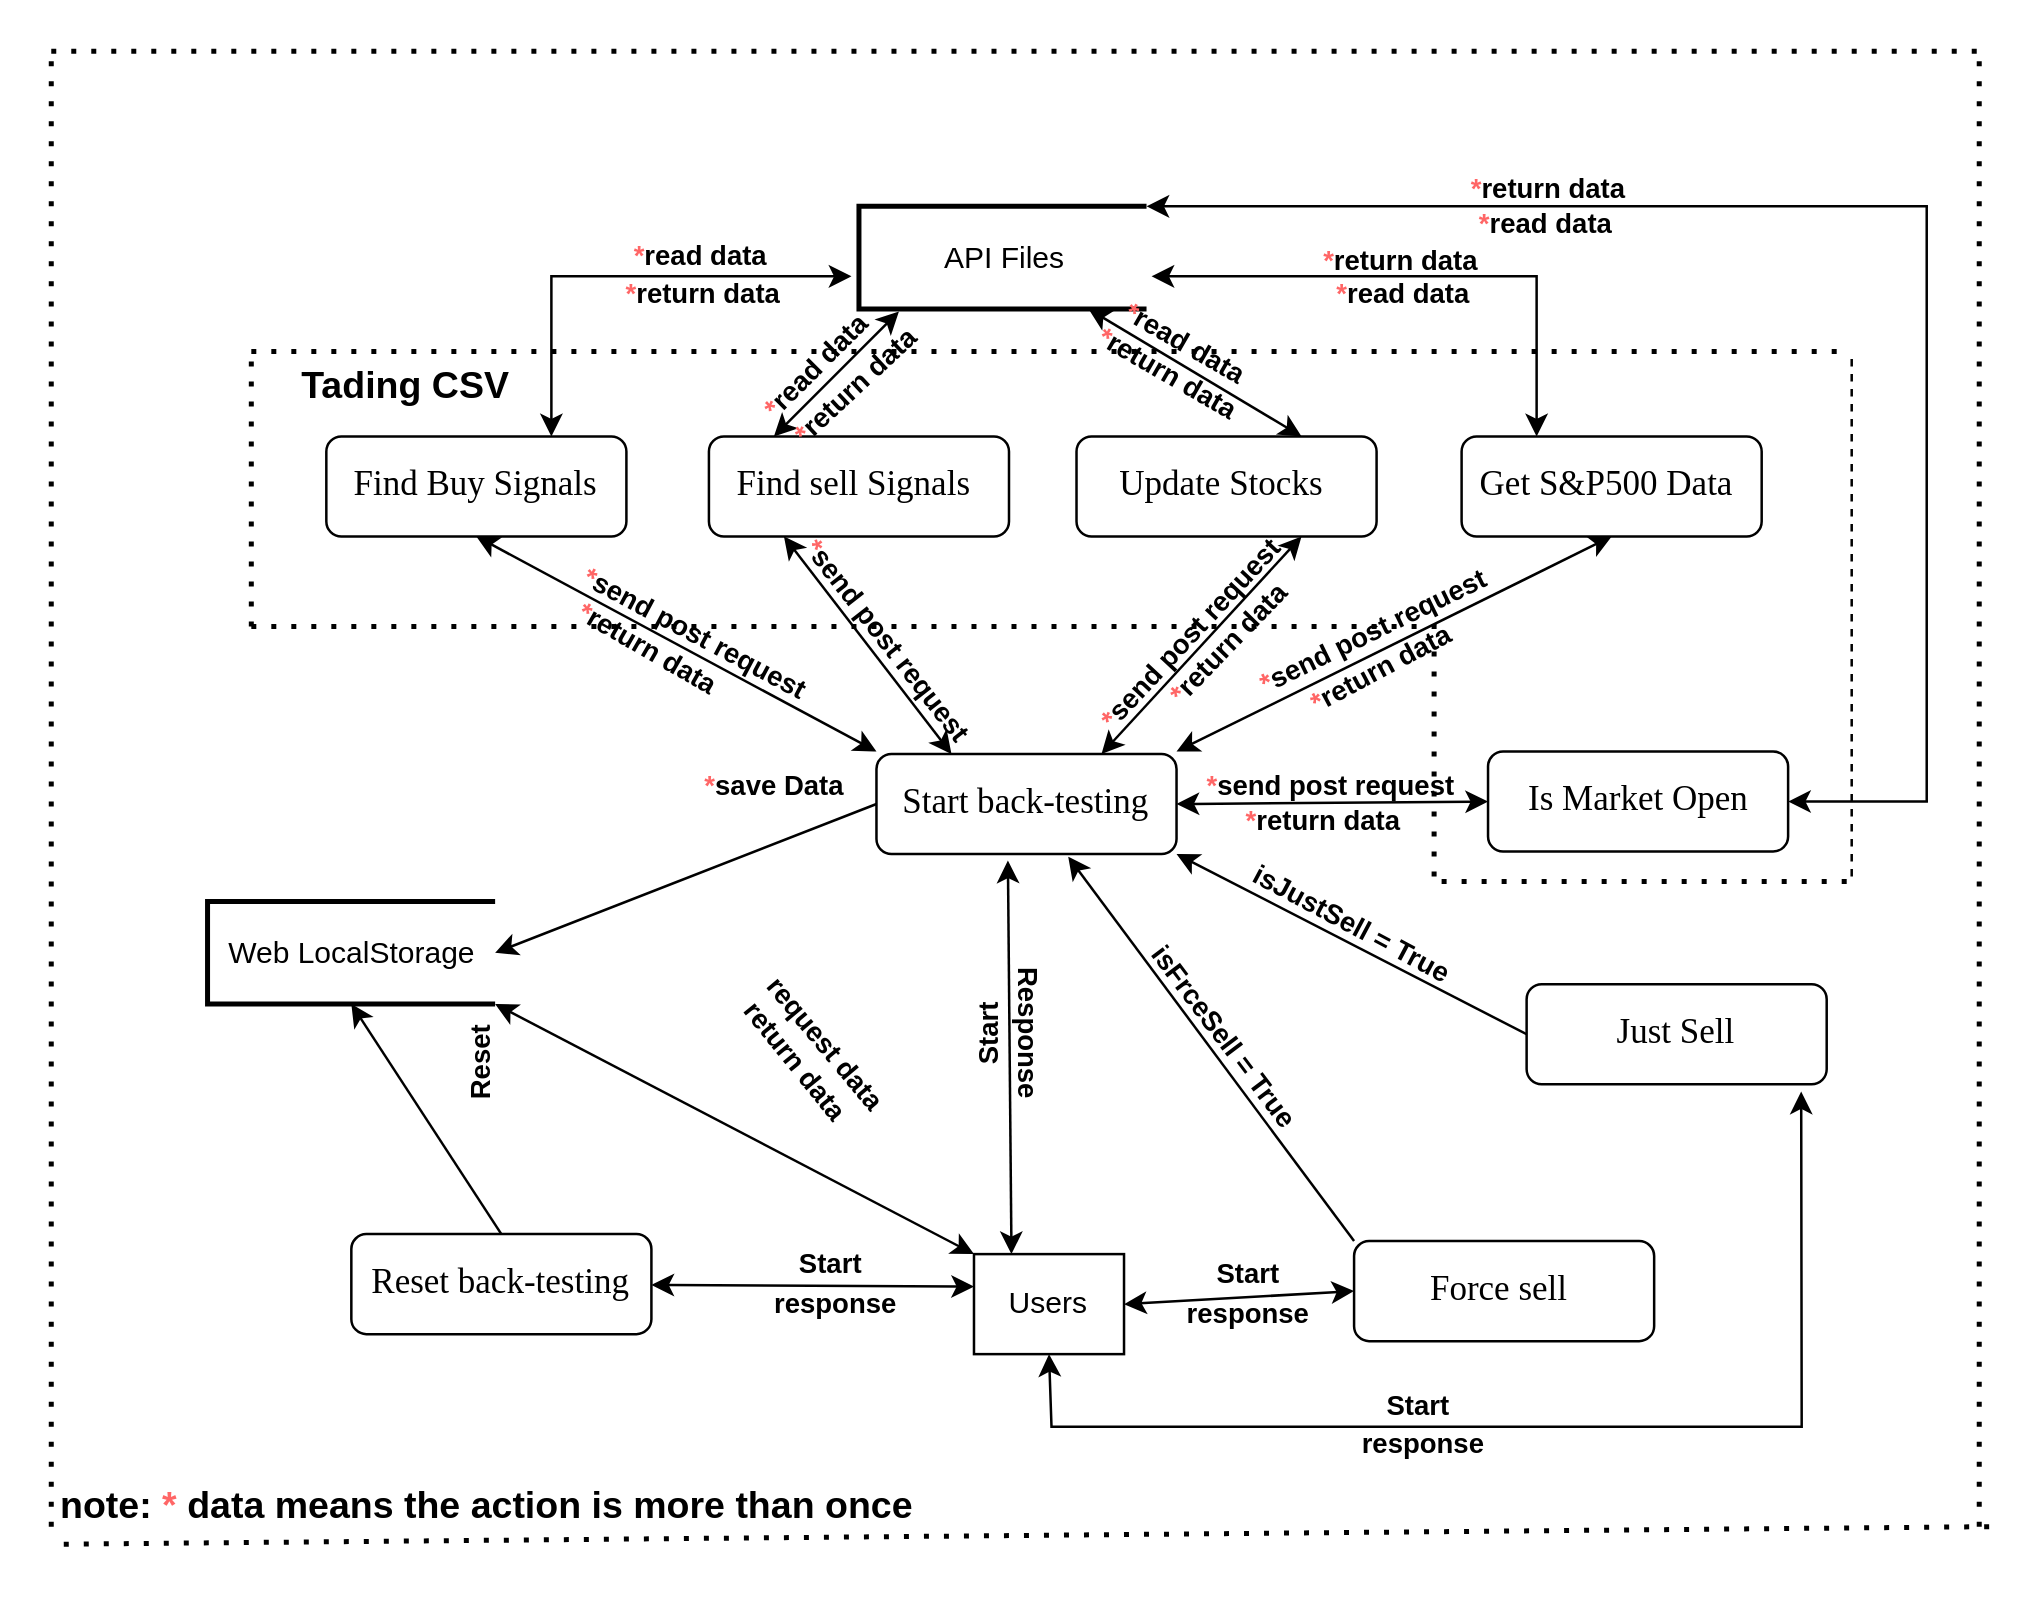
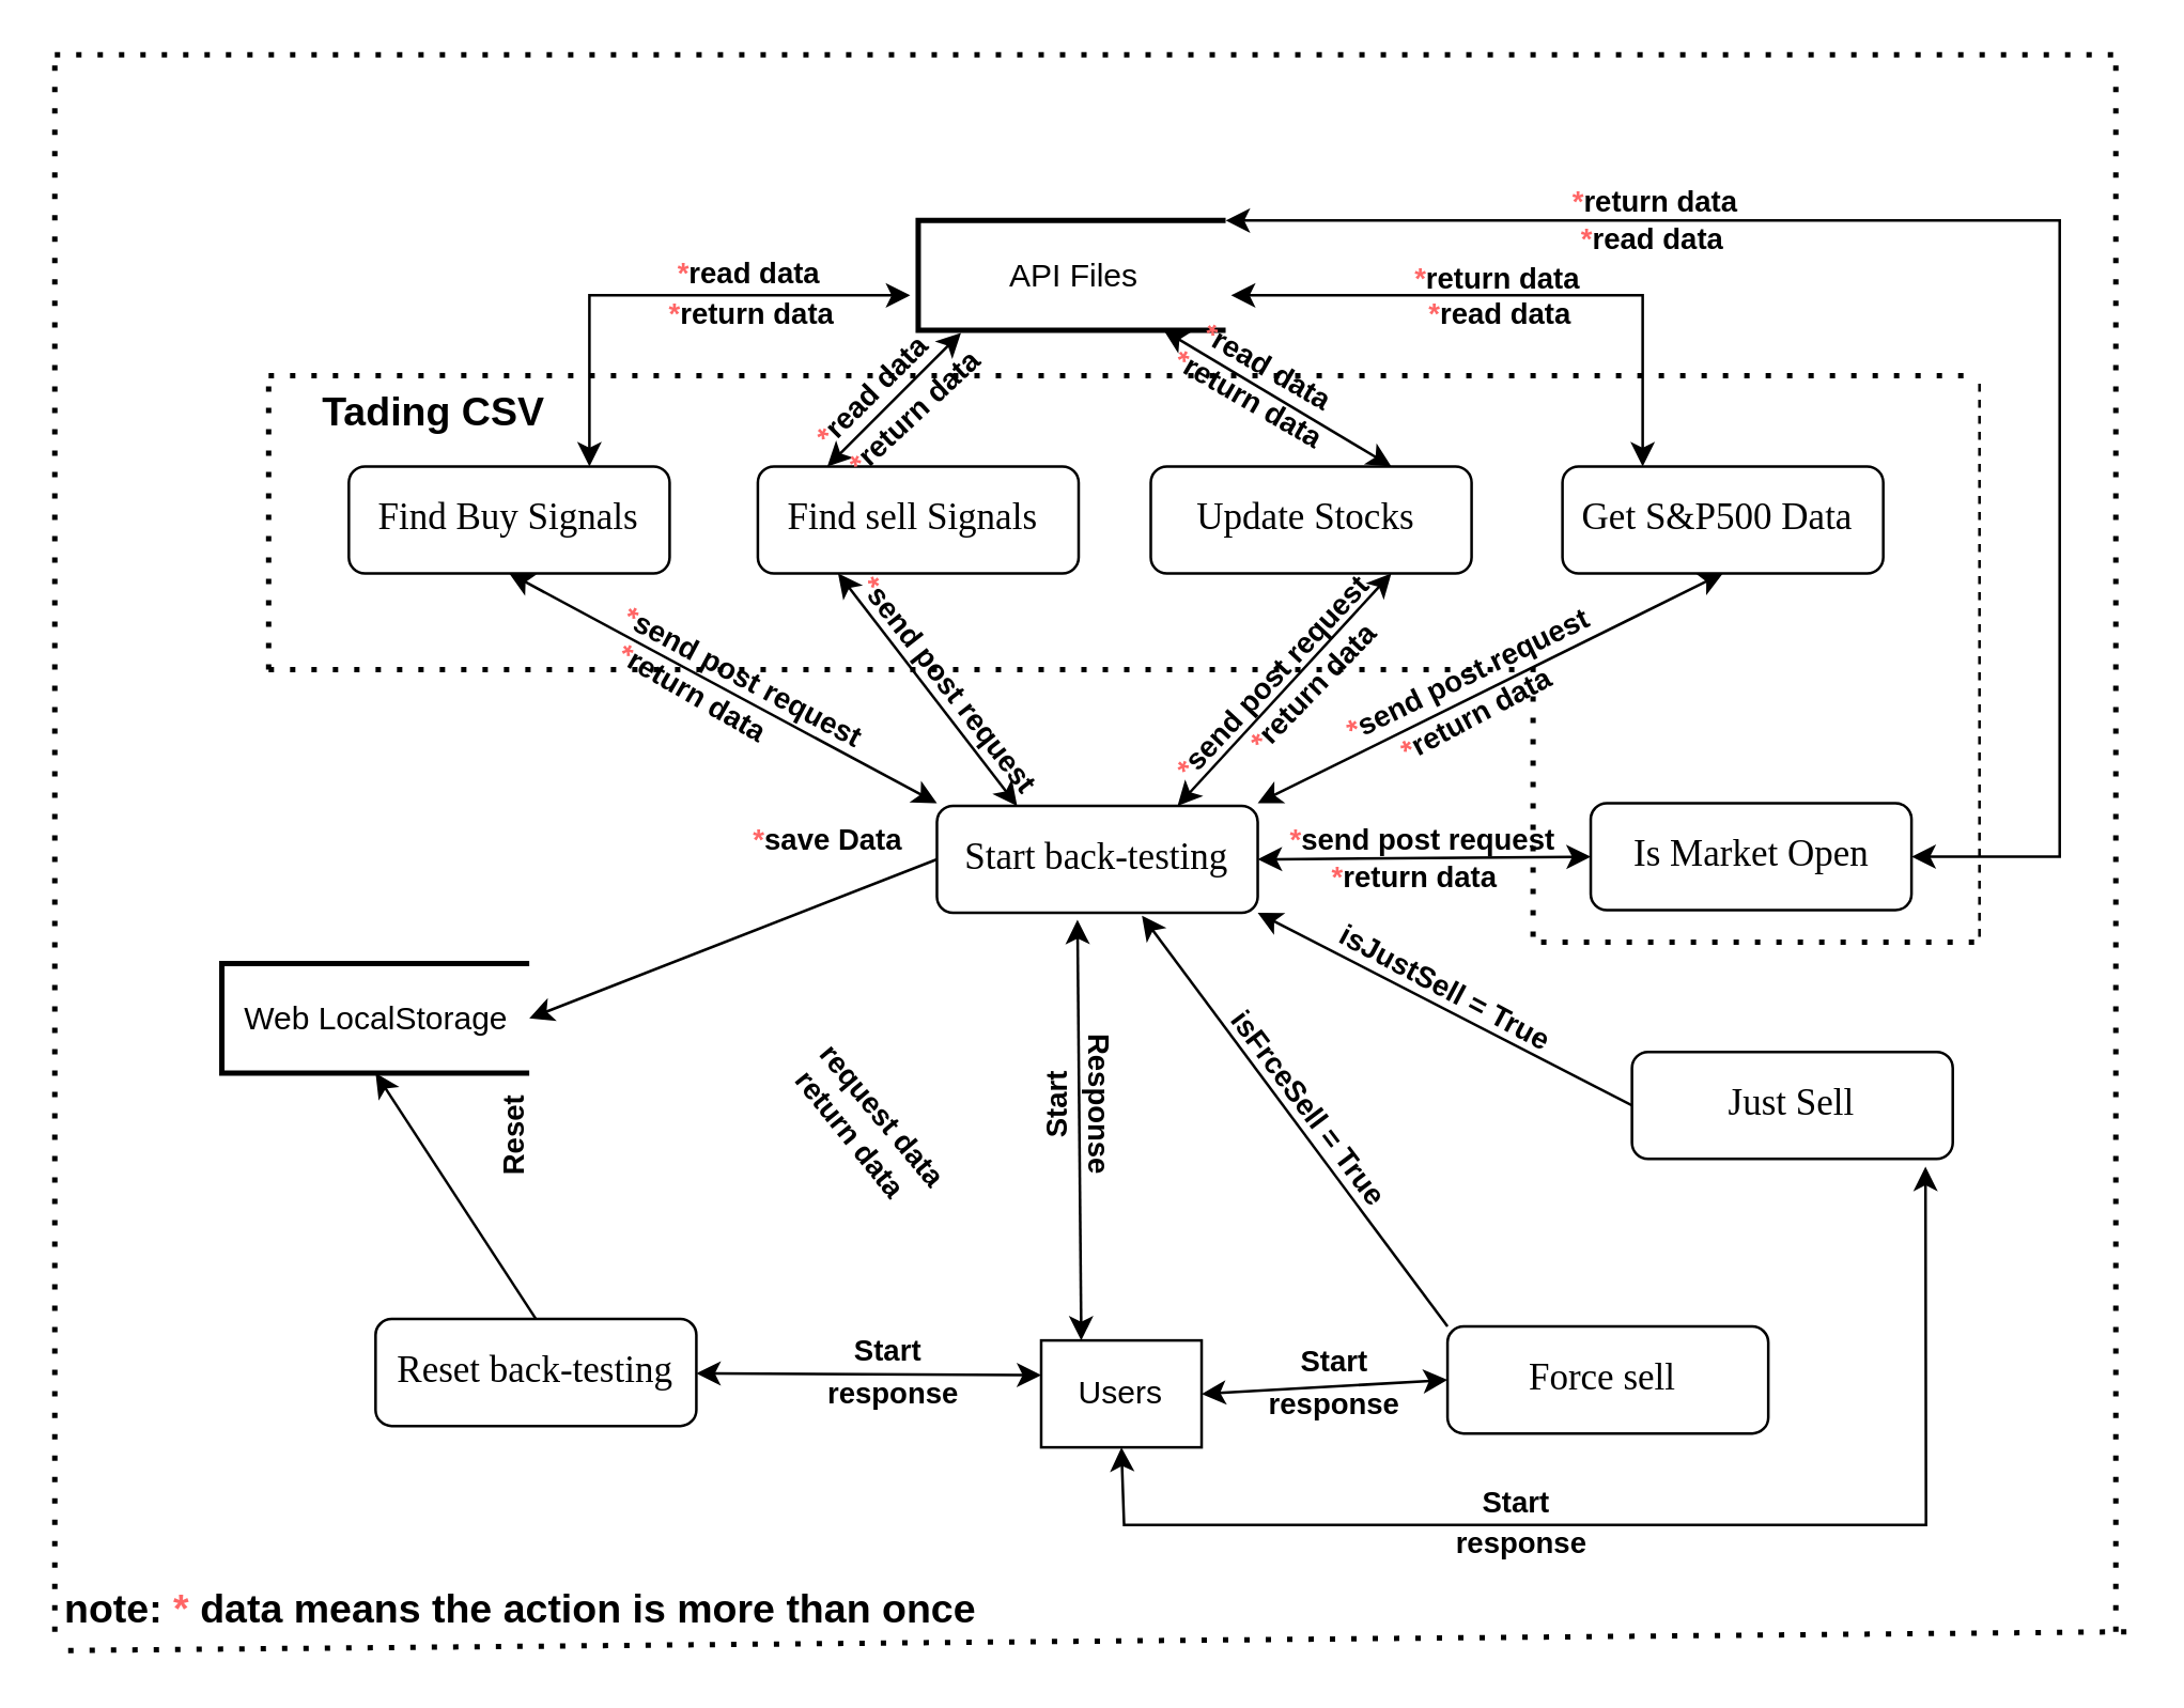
- <mxCell id="37" value="" style="endArrow=classic;startArrow=classic;html=1;rounded=0;fontSize=20;entryX=1;entryY=1;entryDx=0;entryDy=0;entryPerimeter=0;exitX=0;exitY=0;exitDx=0;exitDy=0;" edge="1" parent="1" source="2" target="15"><mxGeometry width="50" height="50" relative="1" as="geometry"><mxPoint x="260" y="420" as="sourcePoint" /><mxPoint x="260" y="370" as="targetPoint" /></mxGeometry></mxCell>
